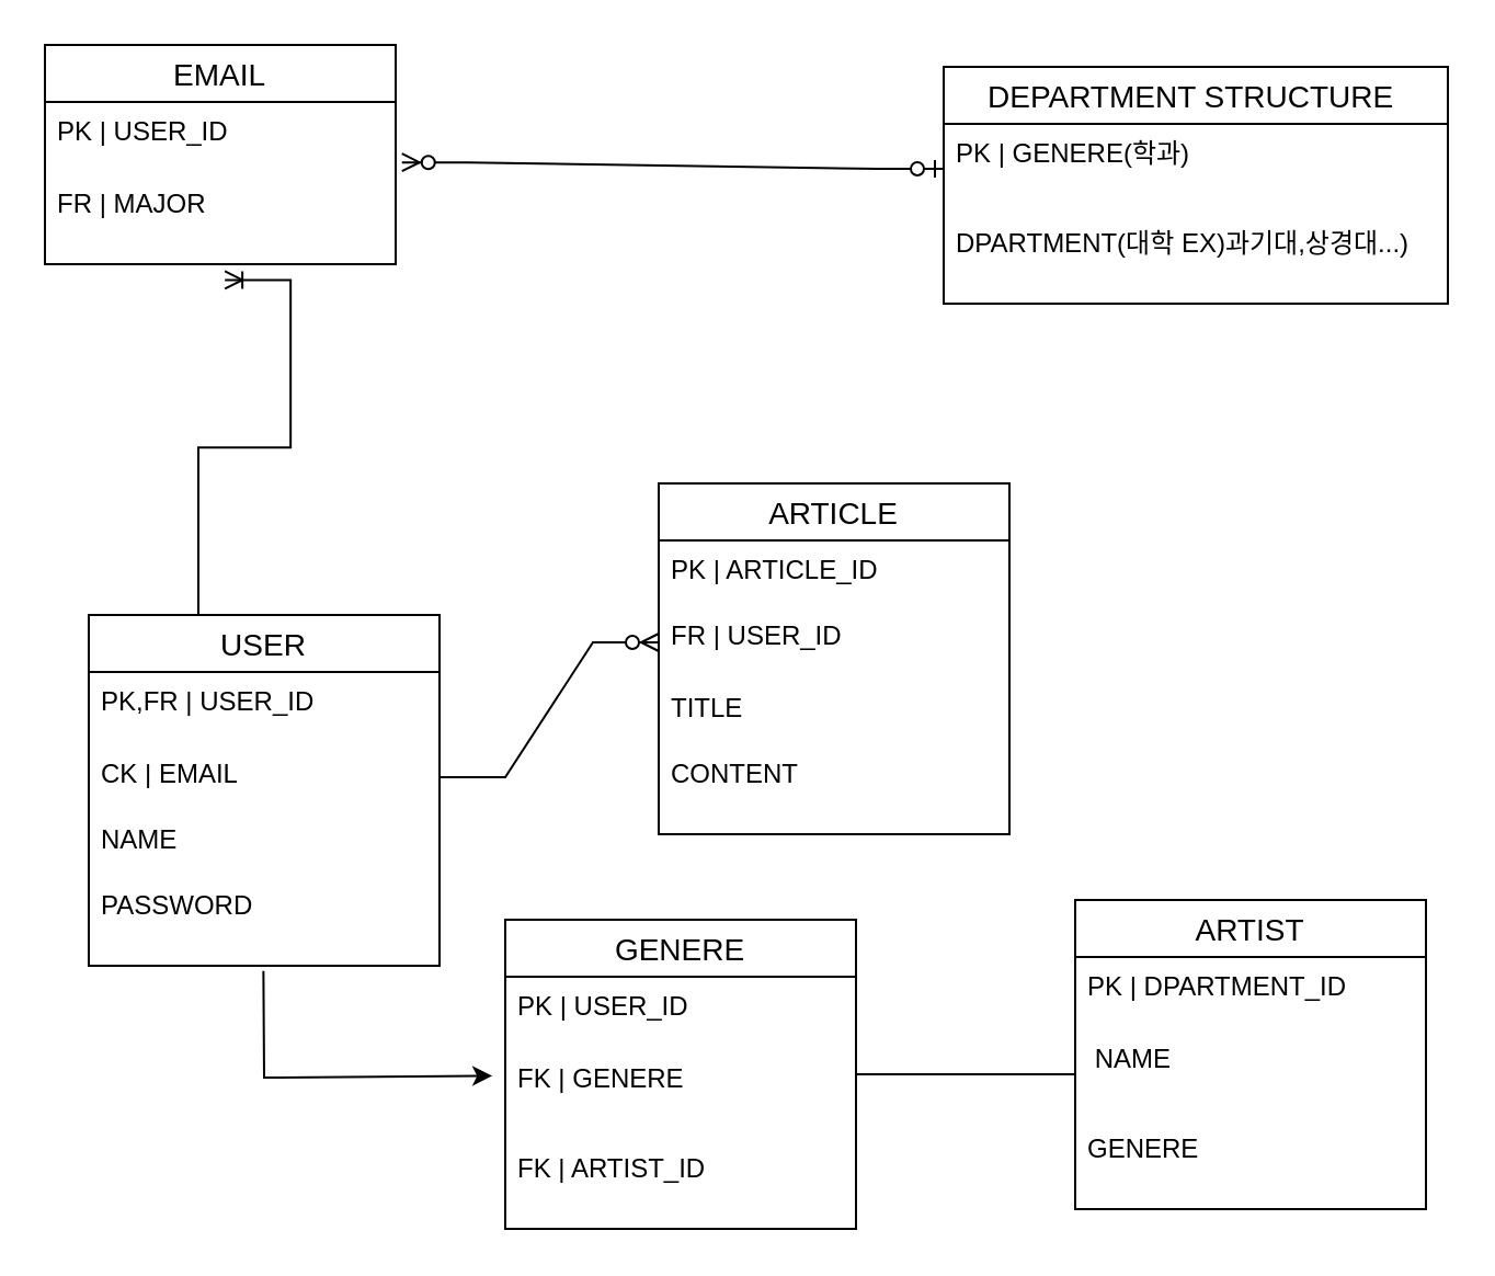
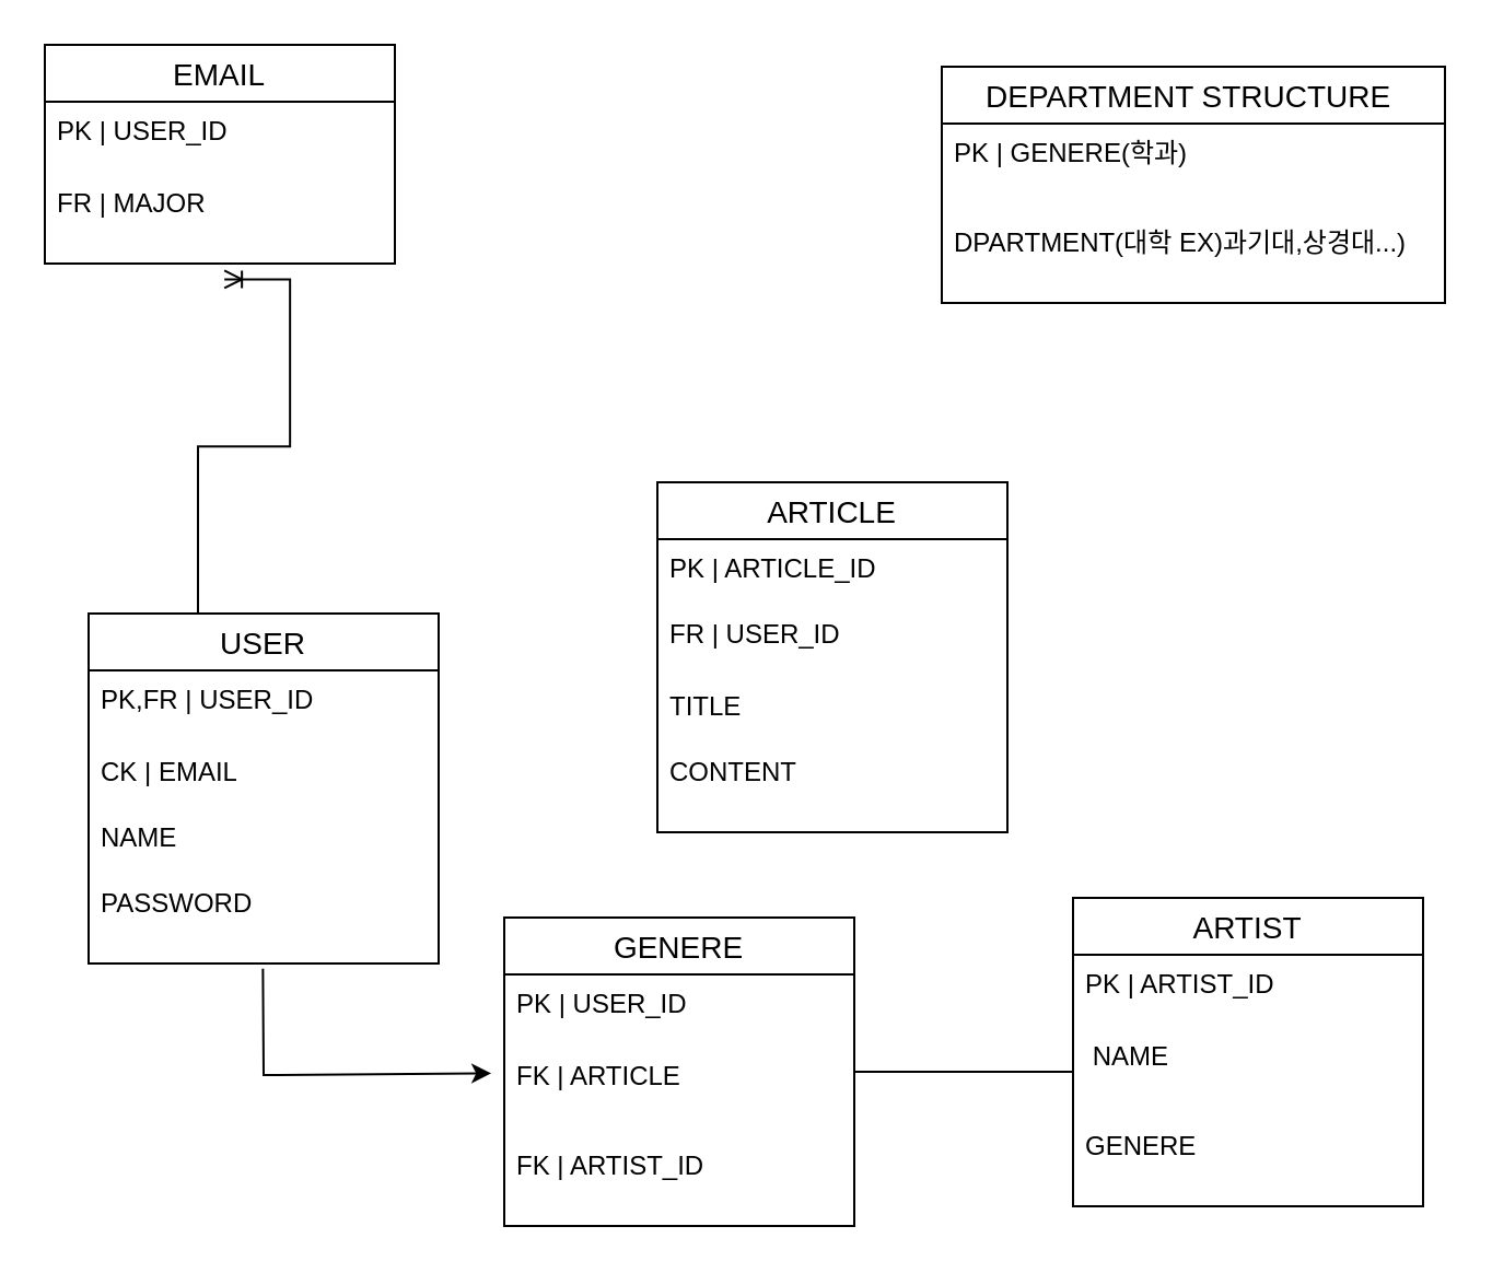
- <mxCell id="29" value="" style="edgeStyle=entityRelationEdgeStyle;fontSize=12;html=1;endArrow=ERzeroToMany;startArrow=ERzeroToOne;rounded=0;entryX=1.018;entryY=-0.132;entryDx=0;entryDy=0;entryPerimeter=0;exitX=0;exitY=0.5;exitDx=0;exitDy=0;" edge="1" parent="1" source="16" target="14"><mxGeometry width="100" height="100" relative="1" as="geometry"><mxPoint x="310" y="280" as="sourcePoint" /><mxPoint x="410" y="180" as="targetPoint" /></mxGeometry></mxCell>
- <mxCell id="18" value="" style="edgeStyle=entityRelationEdgeStyle;fontSize=12;html=1;endArrow=ERzeroToMany;endFill=1;rounded=0;entryX=0;entryY=0.5;entryDx=0;entryDy=0;exitX=1;exitY=0.5;exitDx=0;exitDy=0;" parent="1" source="4" target="9" edge="1"><mxGeometry width="100" height="100" relative="1" as="geometry"><mxPoint x="50" y="220" as="sourcePoint" /><mxPoint x="150" y="120" as="targetPoint" /></mxGeometry></mxCell>
- <mxCell id="24" value="PK | DPARTMENT_ID" style="text;strokeColor=none;fillColor=none;spacingLeft=4;spacingRight=4;overflow=hidden;rotatable=0;points=[[0,0.5],[1,0.5]];portConstraint=eastwest;fontSize=12;whiteSpace=wrap;html=1;" parent="23" vertex="1"><mxGeometry y="26" width="160" height="33" as="geometry" /></mxCell>
+ <mxCell id="24" value="PK | ARTIST_ID" style="text;strokeColor=none;fillColor=none;spacingLeft=4;spacingRight=4;overflow=hidden;rotatable=0;points=[[0,0.5],[1,0.5]];portConstraint=eastwest;fontSize=12;whiteSpace=wrap;html=1;" parent="23" vertex="1"><mxGeometry y="26" width="160" height="33" as="geometry" /></mxCell>
- <mxCell id="21" value="FK | GENERE" style="text;strokeColor=none;fillColor=none;spacingLeft=4;spacingRight=4;overflow=hidden;rotatable=0;points=[[0,0.5],[1,0.5]];portConstraint=eastwest;fontSize=12;whiteSpace=wrap;html=1;" parent="19" vertex="1"><mxGeometry y="59" width="160" height="41" as="geometry" /></mxCell>
+ <mxCell id="21" value="FK | ARTICLE" style="text;strokeColor=none;fillColor=none;spacingLeft=4;spacingRight=4;overflow=hidden;rotatable=0;points=[[0,0.5],[1,0.5]];portConstraint=eastwest;fontSize=12;whiteSpace=wrap;html=1;" parent="19" vertex="1"><mxGeometry y="59" width="160" height="41" as="geometry" /></mxCell>
